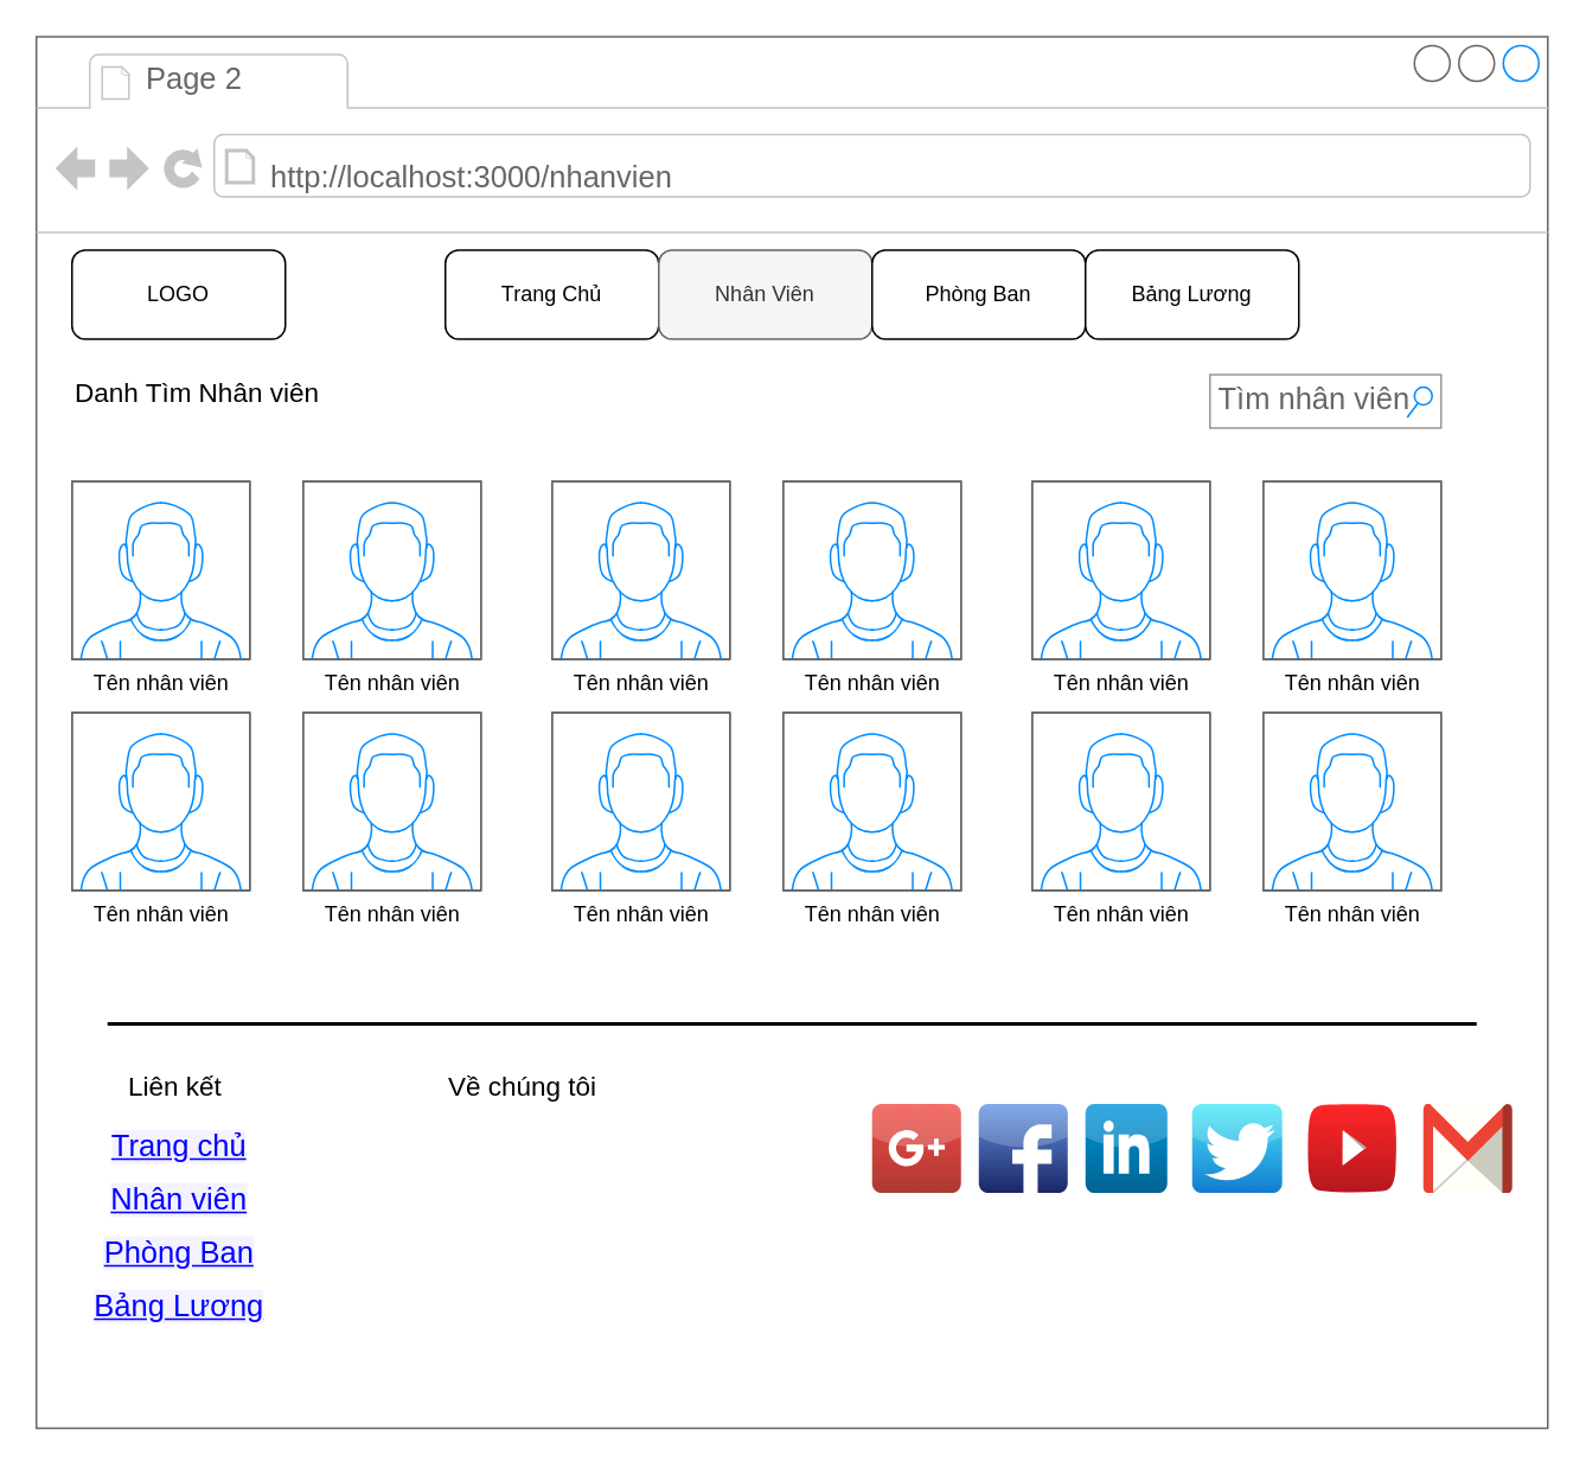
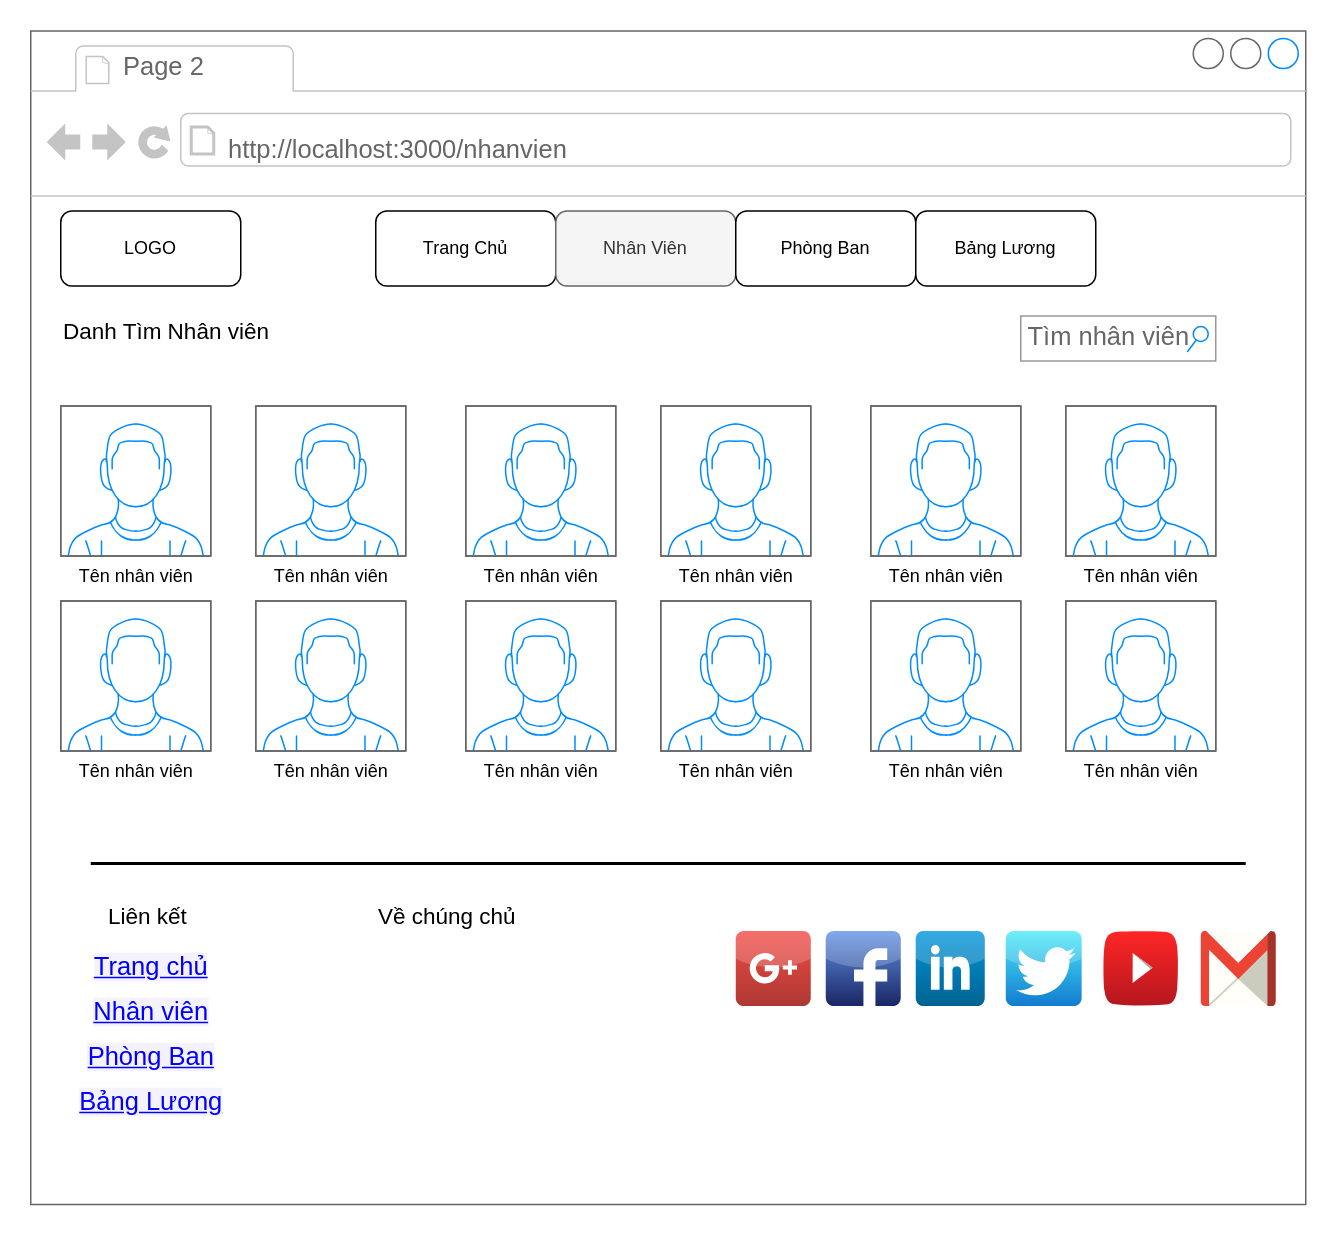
- <mxCell id="26" value="&lt;font style=&quot;font-size: 15px&quot;&gt;Về chúng tôi&lt;/font&gt;" style="text;spacingTop=-5;whiteSpace=wrap;html=1;align=left;fontSize=12;fontFamily=Helvetica;fillColor=none;strokeColor=none;" vertex="1" parent="2"><mxGeometry x="230" y="580" width="160" height="20" as="geometry" /></mxCell>
+ <mxCell id="26" value="&lt;font style=&quot;font-size: 15px&quot;&gt;Về chúng chủ&lt;/font&gt;" style="text;spacingTop=-5;whiteSpace=wrap;html=1;align=left;fontSize=12;fontFamily=Helvetica;fillColor=none;strokeColor=none;" vertex="1" parent="2"><mxGeometry x="230" y="580" width="160" height="20" as="geometry" /></mxCell>
